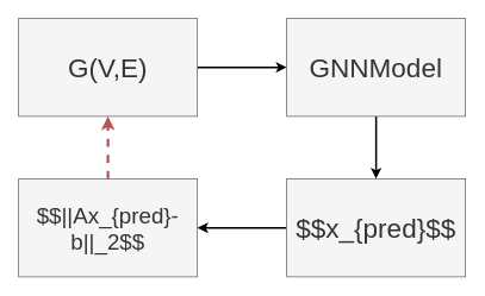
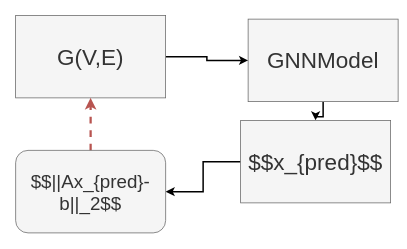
- <mxCell id="3" value="GNNModel" style="rounded=0;whiteSpace=wrap;html=1;fillColor=#f5f5f5;strokeColor=#666666;fontSize=30;fontColor=#333333;" vertex="1" parent="1"><mxGeometry x="320" y="20" width="200" height="110" as="geometry" /></mxCell>
+ <mxCell id="3" value="GNNModel" style="rounded=0;whiteSpace=wrap;html=1;fillColor=#f5f5f5;strokeColor=#666666;fontSize=30;fontColor=#333333;" vertex="1" parent="1"><mxGeometry x="330" y="25" width="200" height="110" as="geometry" /></mxCell>
- <mxCell id="9" value="$$||Ax_{pred}-b||_2$$" style="rounded=0;whiteSpace=wrap;html=1;fillColor=#f5f5f5;strokeColor=#666666;fontSize=25;fontColor=#333333;" vertex="1" parent="1"><mxGeometry x="20" y="200" width="200" height="110" as="geometry" /></mxCell>
+ <mxCell id="9" value="$$||Ax_{pred}-b||_2$$" style="whiteSpace=wrap;html=1;fillColor=#f5f5f5;strokeColor=#666666;fontSize=25;fontColor=#333333;rounded=1;" vertex="1" parent="1"><mxGeometry x="20" y="200" width="200" height="110" as="geometry" /></mxCell>
- <mxCell id="5" value="$$x_{pred}$$" style="rounded=0;whiteSpace=wrap;html=1;fillColor=#f5f5f5;strokeColor=#666666;fontSize=30;fontColor=#333333;" vertex="1" parent="1"><mxGeometry x="320" y="200" width="200" height="110" as="geometry" /></mxCell>
+ <mxCell id="5" value="$$x_{pred}$$" style="rounded=0;whiteSpace=wrap;html=1;fillColor=#f5f5f5;strokeColor=#666666;fontSize=30;fontColor=#333333;" vertex="1" parent="1"><mxGeometry x="320" y="160" width="200" height="110" as="geometry" /></mxCell>
